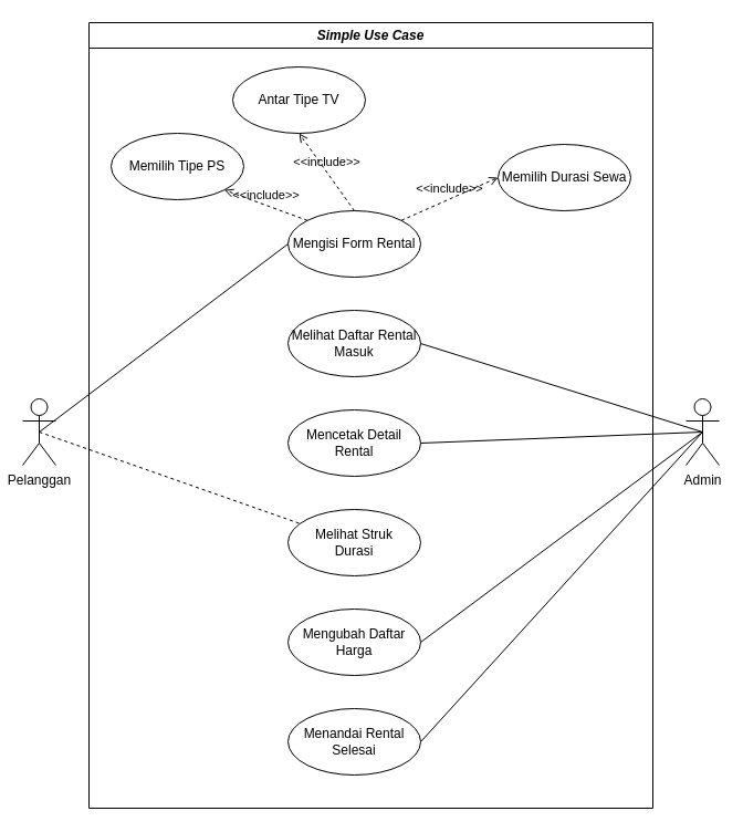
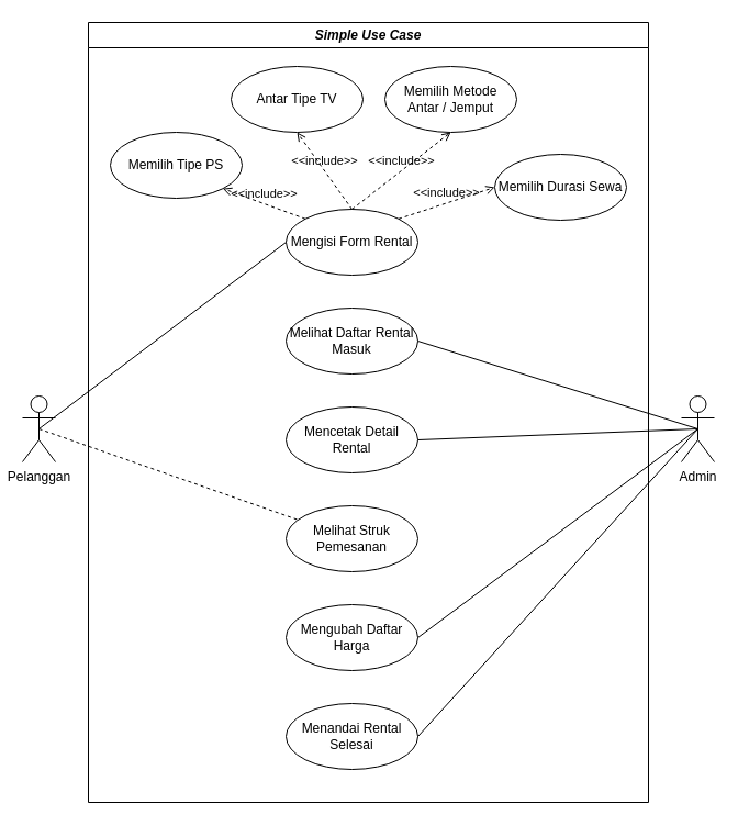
+ <mxCell id="6" value="Memilih Metode&lt;div&gt;Antar / Jemput&lt;/div&gt;" style="ellipse;whiteSpace=wrap;html=1;" vertex="1" parent="1"><mxGeometry x="350" y="60" width="120" height="60" as="geometry" /></mxCell>
+ <mxCell id="19" value="&amp;lt;&amp;lt;include&amp;gt;&amp;gt;" style="html=1;verticalAlign=bottom;labelBackgroundColor=none;endArrow=open;endFill=0;dashed=1;rounded=0;entryX=0.5;entryY=1;entryDx=0;entryDy=0;exitX=0.5;exitY=0;exitDx=0;exitDy=0;" edge="1" parent="1" source="2" target="6"><mxGeometry width="160" relative="1" as="geometry"><mxPoint x="330" y="200" as="sourcePoint" /><mxPoint x="280" y="130" as="targetPoint" /></mxGeometry></mxCell>
- <mxCell id="5" value="Memilih Durasi Sewa" style="ellipse;whiteSpace=wrap;html=1;" vertex="1" parent="1"><mxGeometry x="450" y="130" width="120" height="60" as="geometry" /></mxCell>
+ <mxCell id="5" value="Memilih Durasi Sewa" style="ellipse;whiteSpace=wrap;html=1;" vertex="1" parent="1"><mxGeometry x="450" y="140" width="120" height="60" as="geometry" /></mxCell>
- <mxCell id="10" value="Melihat Struk&lt;div&gt;Durasi&lt;/div&gt;" style="ellipse;whiteSpace=wrap;html=1;" vertex="1" parent="1"><mxGeometry x="260" y="460" width="120" height="60" as="geometry" /></mxCell>
+ <mxCell id="10" value="Melihat Struk&lt;div&gt;Pemesanan&lt;/div&gt;" style="ellipse;whiteSpace=wrap;html=1;" vertex="1" parent="1"><mxGeometry x="260" y="460" width="120" height="60" as="geometry" /></mxCell>
